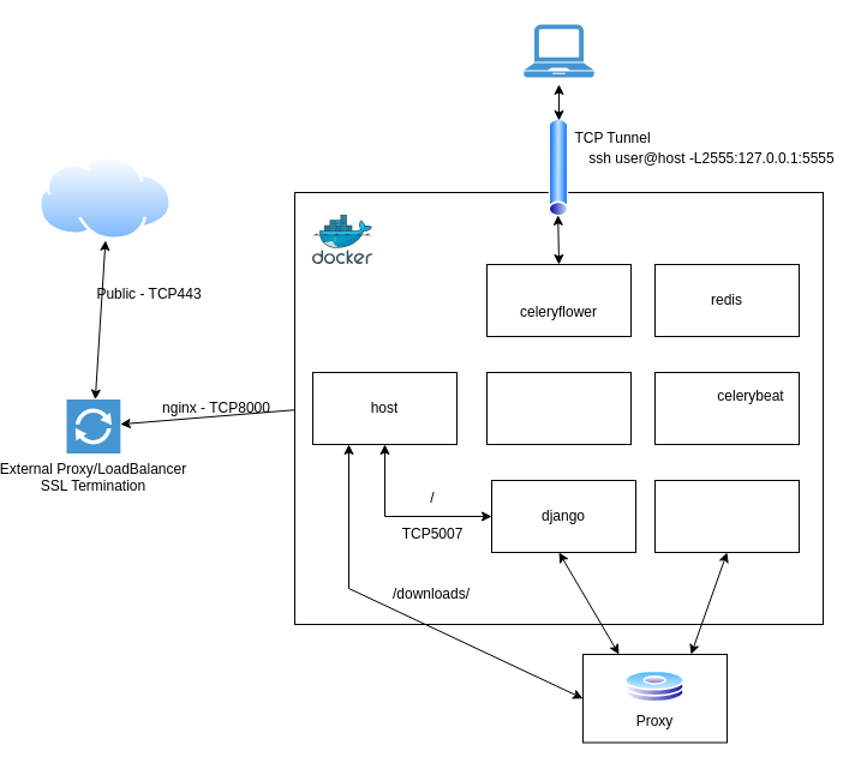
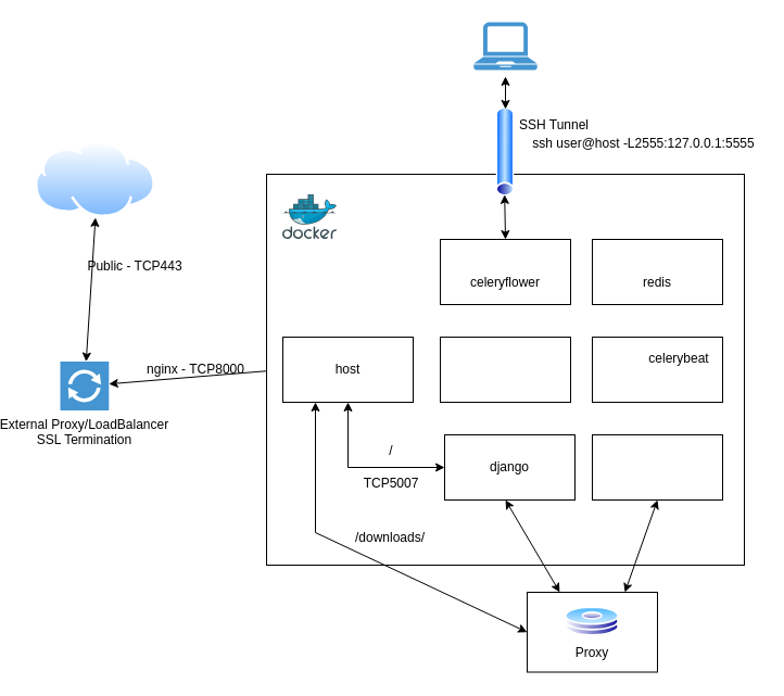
- <mxCell id="42" value="TCP Tunnel" style="text;html=1;strokeColor=none;fillColor=none;align=center;verticalAlign=middle;whiteSpace=wrap;rounded=0;" vertex="1" parent="1"><mxGeometry x="464" y="100" width="70" height="30" as="geometry" /></mxCell>
+ <mxCell id="42" value="SSH Tunnel" style="text;html=1;strokeColor=none;fillColor=none;align=center;verticalAlign=middle;whiteSpace=wrap;rounded=0;" vertex="1" parent="1"><mxGeometry x="464" y="100" width="70" height="30" as="geometry" /></mxCell>
- <mxCell id="17" value="redis" style="text;html=1;strokeColor=none;fillColor=none;align=center;verticalAlign=middle;whiteSpace=wrap;rounded=0;" vertex="1" parent="15"><mxGeometry x="30" y="15" width="60" height="30" as="geometry" /></mxCell>
+ <mxCell id="17" value="redis" style="text;html=1;strokeColor=none;fillColor=none;align=center;verticalAlign=middle;whiteSpace=wrap;rounded=0;" vertex="1" parent="15"><mxGeometry x="30" y="25" width="60" height="30" as="geometry" /></mxCell>
